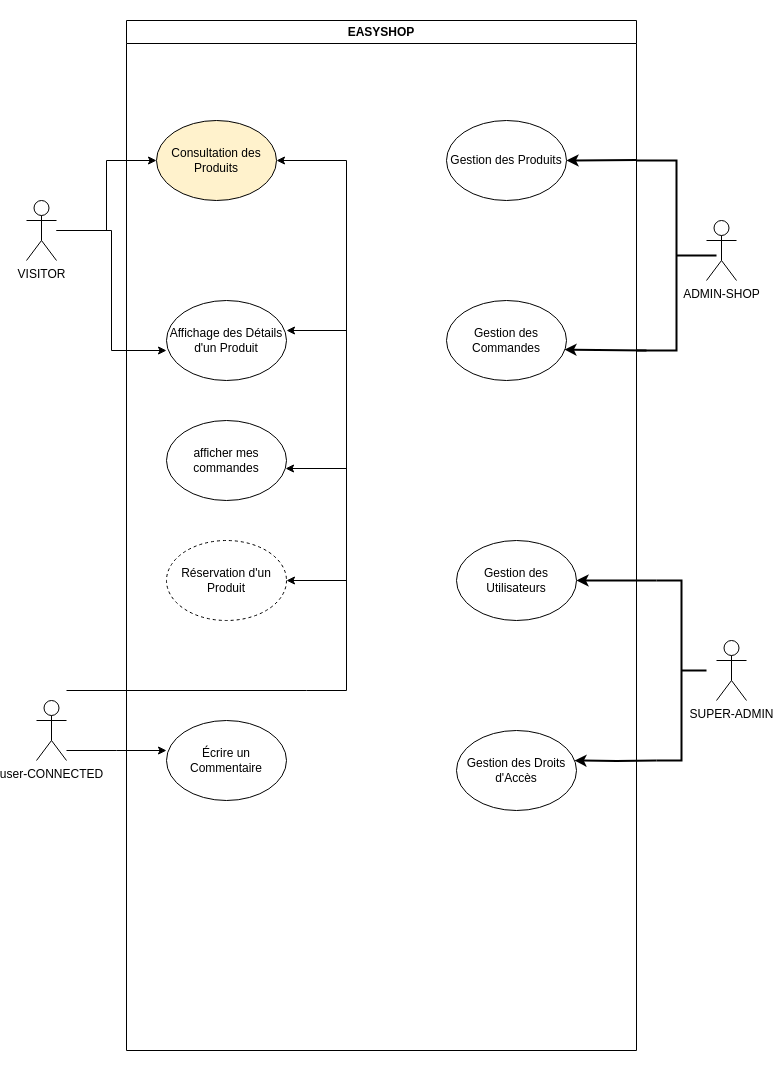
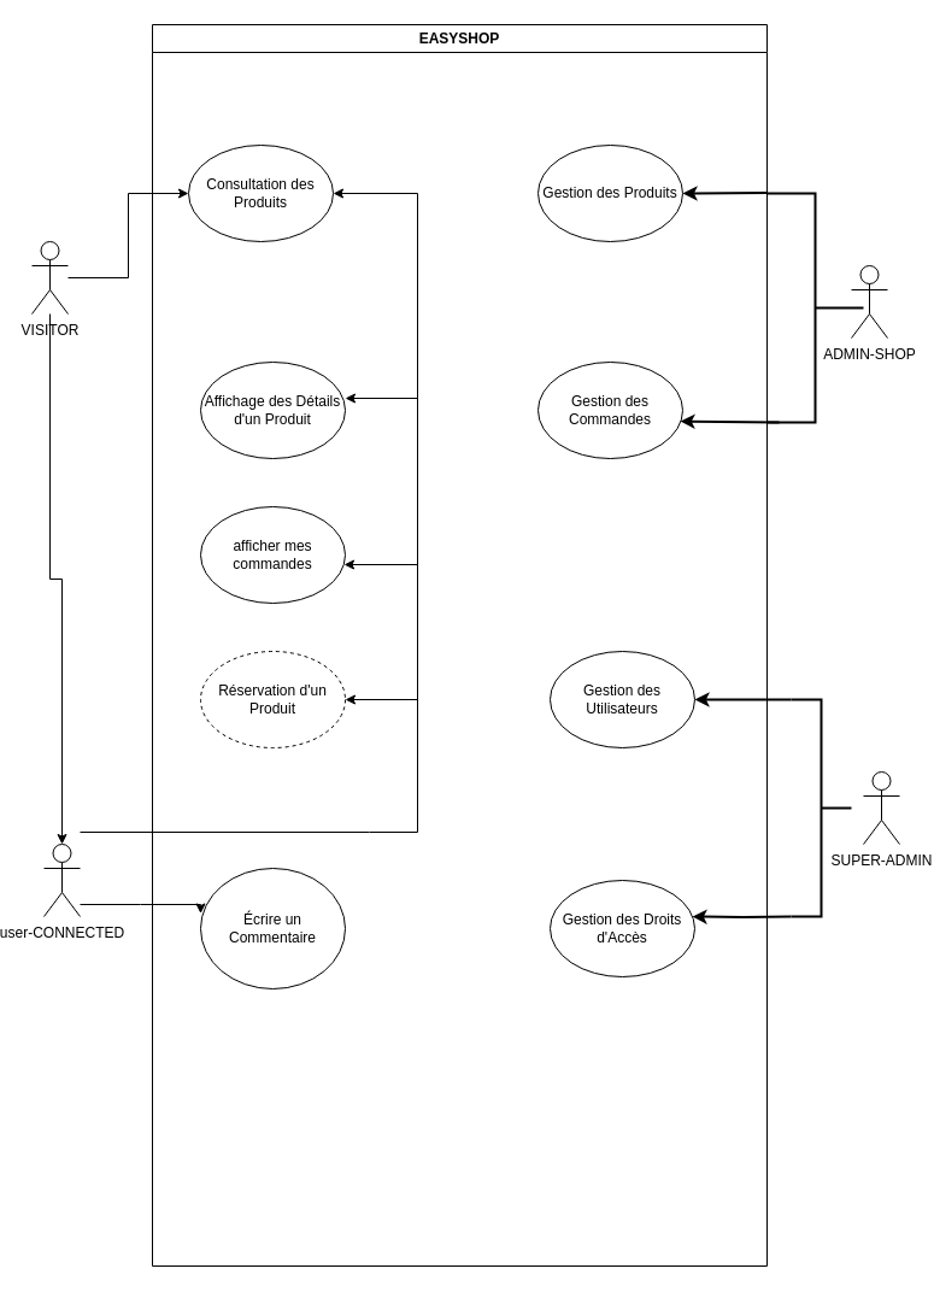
- <mxCell id="8" value="Consultation des Produits" style="ellipse;whiteSpace=wrap;html=1;fillColor=#fff2cc;" vertex="1" parent="7"><mxGeometry x="30" y="100" width="120" height="80" as="geometry" /></mxCell>
+ <mxCell id="8" value="Consultation des Produits" style="ellipse;whiteSpace=wrap;html=1;" vertex="1" parent="7"><mxGeometry x="30" y="100" width="120" height="80" as="geometry" /></mxCell>
- <mxCell id="3" value="" style="edgeStyle=orthogonalEdgeStyle;rounded=0;orthogonalLoop=1;jettySize=auto;html=1;entryX=0;entryY=0.625;entryDx=0;entryDy=0;entryPerimeter=0;" edge="1" parent="1" source="4" target="9"><mxGeometry relative="1" as="geometry"><mxPoint x="25" y="340" as="targetPoint" /></mxGeometry></mxCell>
+ <mxCell id="3" value="" style="edgeStyle=orthogonalEdgeStyle;rounded=0;orthogonalLoop=1;jettySize=auto;html=1;" edge="1" parent="1" source="4" target="6"><mxGeometry relative="1" as="geometry"><mxPoint x="25" y="340" as="targetPoint" /></mxGeometry></mxCell>
- <mxCell id="11" value="Écrire un Commentaire" style="ellipse;whiteSpace=wrap;html=1;" vertex="1" parent="7"><mxGeometry x="40" y="700" width="120" height="80" as="geometry" /></mxCell>
+ <mxCell id="11" value="Écrire un Commentaire" style="ellipse;whiteSpace=wrap;html=1;" vertex="1" parent="7"><mxGeometry x="40" y="700" width="120" height="100" as="geometry" /></mxCell>
